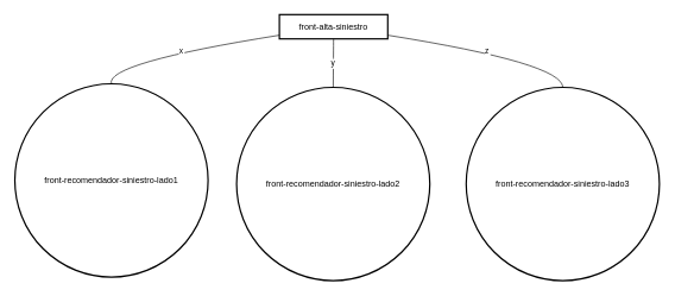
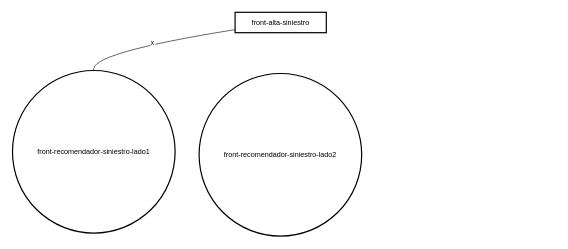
- <mxCell id="8" value="z" style="curved=1;startArrow=none;endArrow=none;exitX=1;exitY=0.85;entryX=0.5;entryY=0;" edge="1" parent="1" source="2" target="5"><mxGeometry relative="1" as="geometry"><Array as="points"><mxPoint x="788" y="88" /></Array></mxGeometry></mxCell>
- <mxCell id="7" value="y" style="curved=1;startArrow=none;endArrow=none;exitX=0.5;exitY=0.99;entryX=0.5;entryY=0;" edge="1" parent="1" source="2" target="4"><mxGeometry relative="1" as="geometry"><Array as="points" /></mxGeometry></mxCell>
- <mxCell id="5" value="front-recomendador-siniestro-lado3" style="ellipse;aspect=fixed;strokeWidth=2;whiteSpace=wrap;" vertex="1" parent="1"><mxGeometry x="653" y="122" width="271" height="271" as="geometry" /></mxCell>
